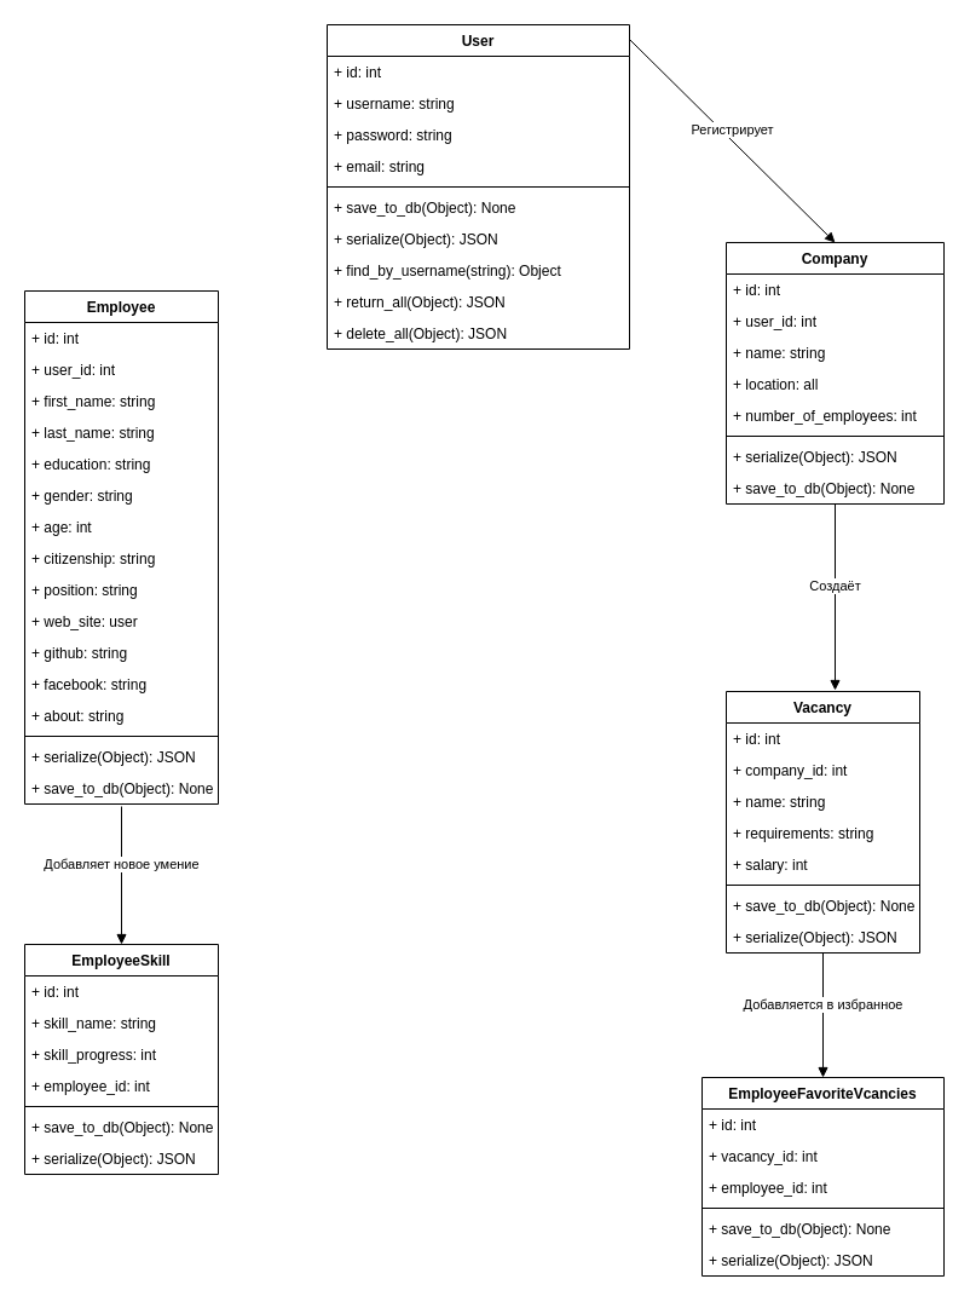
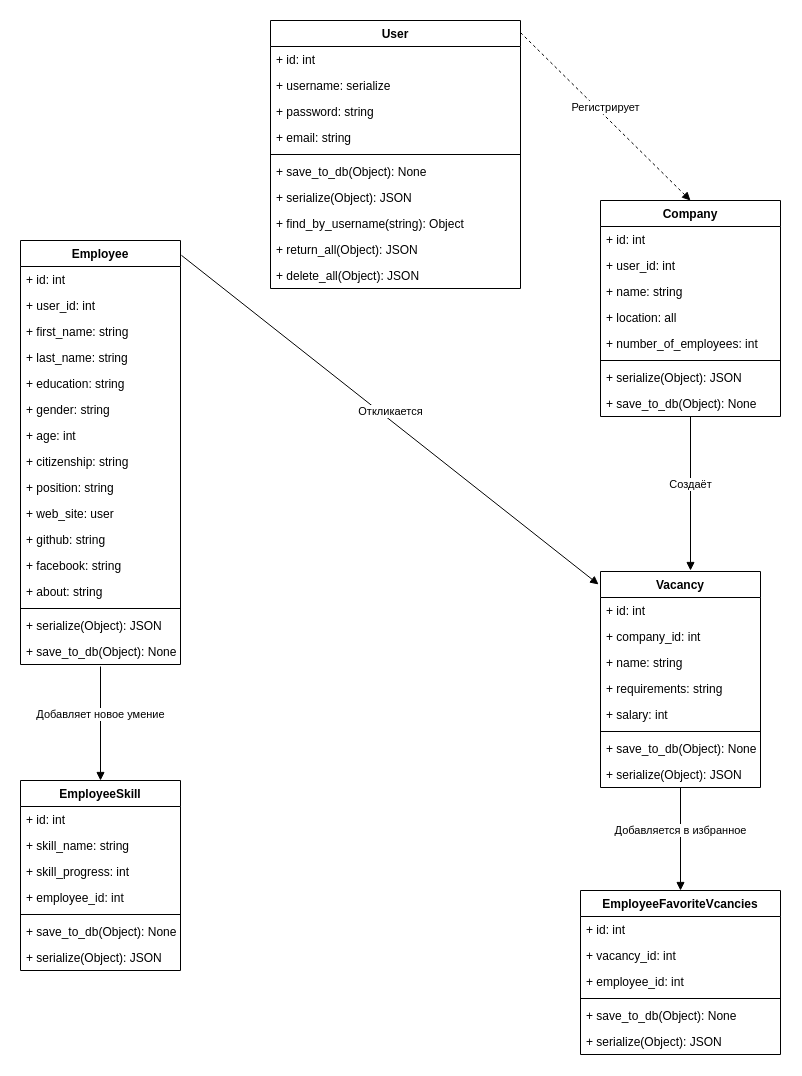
- <mxCell id="54" value="+ username: string" style="text;strokeColor=none;fillColor=none;align=left;verticalAlign=top;spacingLeft=4;spacingRight=4;overflow=hidden;rotatable=0;points=[[0,0.5],[1,0.5]];portConstraint=eastwest;" vertex="1" parent="52"><mxGeometry y="52" width="250" height="26" as="geometry" /></mxCell>
+ <mxCell id="54" value="+ username: serialize" style="text;strokeColor=none;fillColor=none;align=left;verticalAlign=top;spacingLeft=4;spacingRight=4;overflow=hidden;rotatable=0;points=[[0,0.5],[1,0.5]];portConstraint=eastwest;" vertex="1" parent="52"><mxGeometry y="52" width="250" height="26" as="geometry" /></mxCell>
- <mxCell id="63" value="Регистрирует" style="html=1;verticalAlign=bottom;endArrow=block;exitX=1;exitY=0.045;exitDx=0;exitDy=0;exitPerimeter=0;entryX=0.5;entryY=0;entryDx=0;entryDy=0;" edge="1" parent="1" source="52" target="2"><mxGeometry width="80" relative="1" as="geometry"><mxPoint x="430" y="370" as="sourcePoint" /><mxPoint x="510" y="370" as="targetPoint" /></mxGeometry></mxCell>
+ <mxCell id="63" value="Регистрирует" style="html=1;verticalAlign=bottom;endArrow=block;exitX=1;exitY=0.045;exitDx=0;exitDy=0;exitPerimeter=0;entryX=0.5;entryY=0;entryDx=0;entryDy=0;dashed=1;" edge="1" parent="1" source="52" target="2"><mxGeometry width="80" relative="1" as="geometry"><mxPoint x="430" y="370" as="sourcePoint" /><mxPoint x="510" y="370" as="targetPoint" /></mxGeometry></mxCell>
+ <mxCell id="65" value="Откликается" style="html=1;verticalAlign=bottom;endArrow=block;exitX=1.006;exitY=0.035;exitDx=0;exitDy=0;exitPerimeter=0;entryX=-0.012;entryY=0.06;entryDx=0;entryDy=0;entryPerimeter=0;" edge="1" parent="1" source="11" target="36"><mxGeometry width="80" relative="1" as="geometry"><mxPoint x="430" y="690" as="sourcePoint" /><mxPoint x="510" y="690" as="targetPoint" /></mxGeometry></mxCell>
